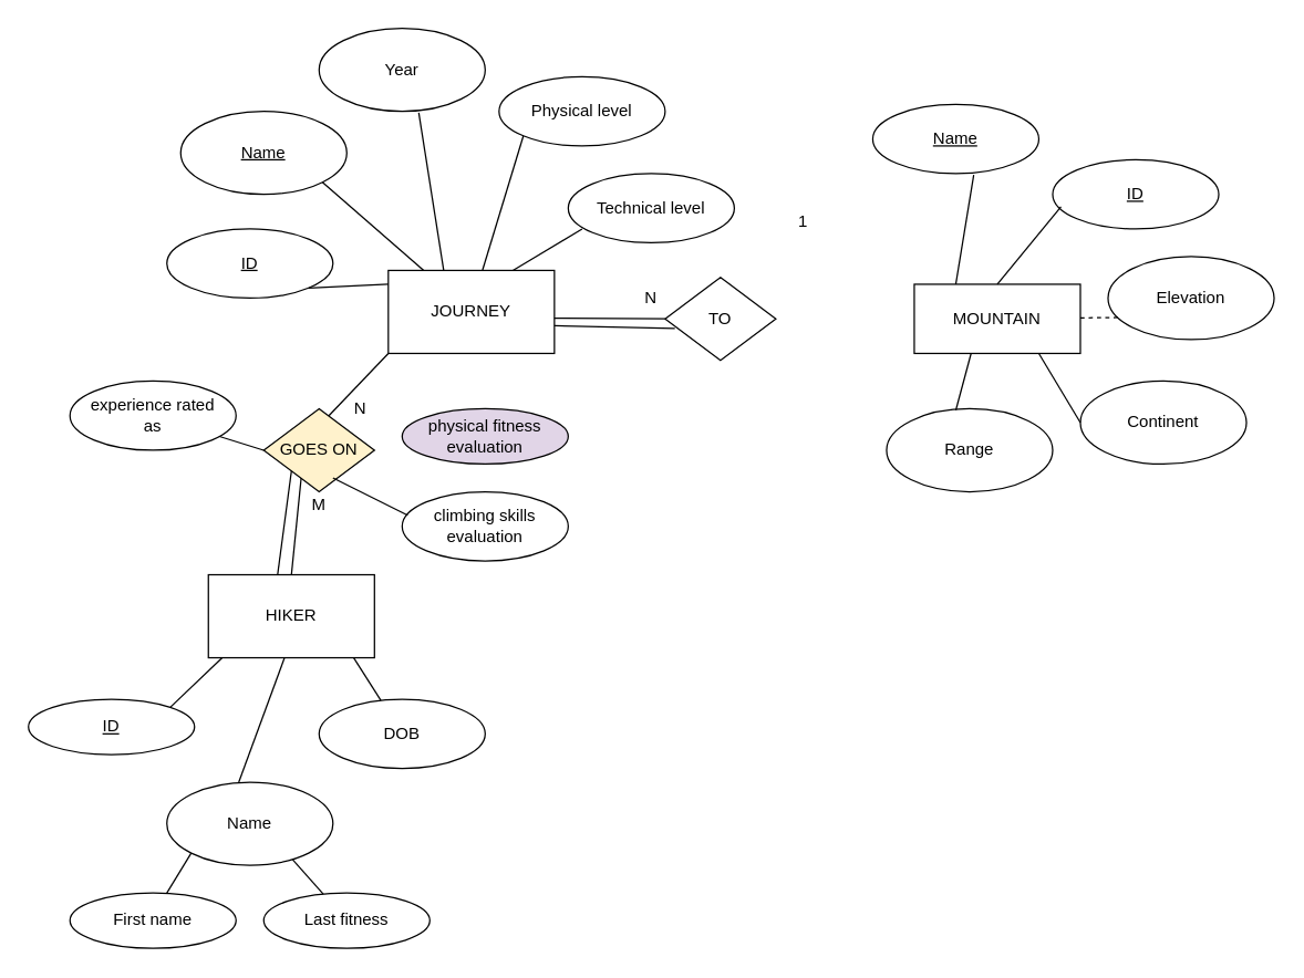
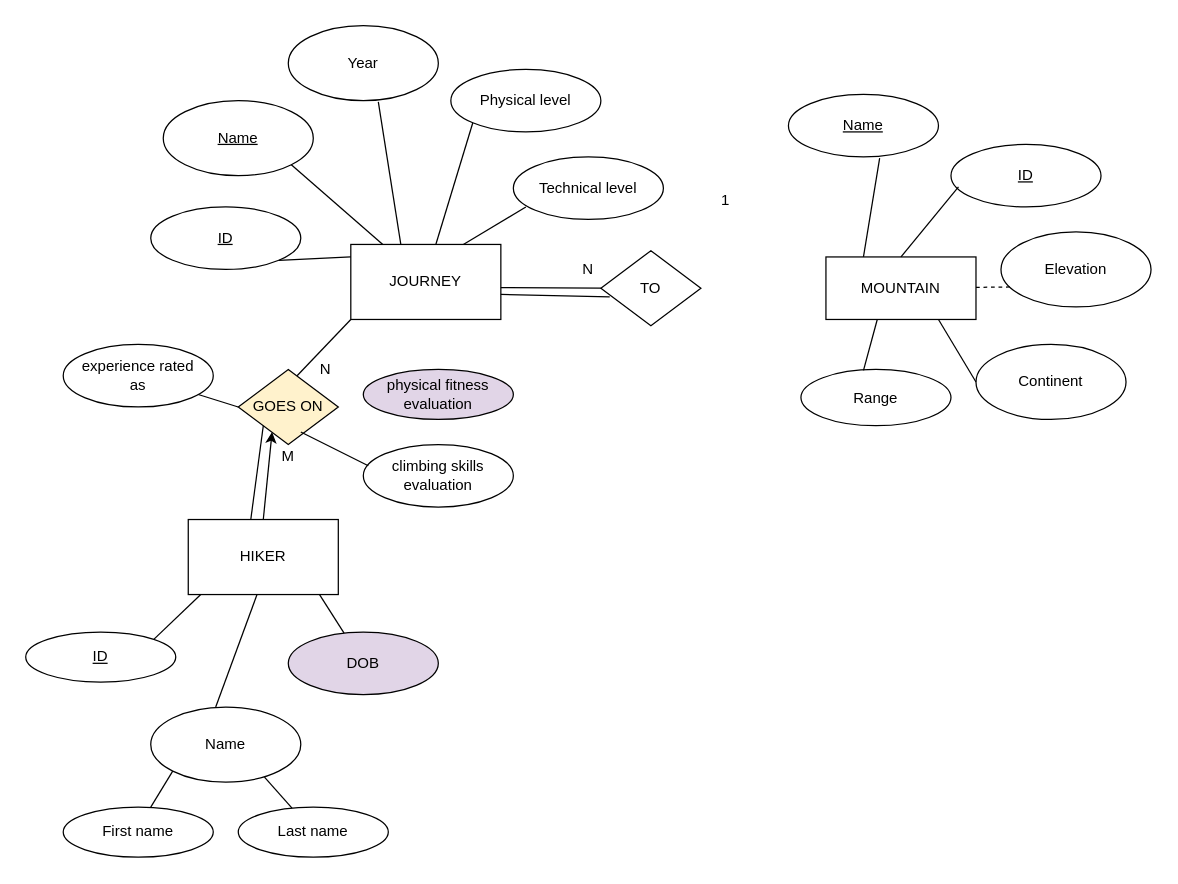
- <mxCell id="5" value="Range" style="ellipse;whiteSpace=wrap;html=1;" vertex="1" parent="1"><mxGeometry x="640" y="295" width="120" height="60" as="geometry" /></mxCell>
+ <mxCell id="5" value="Range" style="ellipse;whiteSpace=wrap;html=1;" vertex="1" parent="1"><mxGeometry x="640" y="295" width="120" height="45" as="geometry" /></mxCell>
- <mxCell id="26" value="" style="endArrow=none;html=1;entryX=0.338;entryY=0.833;entryDx=0;entryDy=0;entryPerimeter=0;exitX=0.5;exitY=0;exitDx=0;exitDy=0;" edge="1" parent="1" source="14" target="25"><mxGeometry width="50" height="50" relative="1" as="geometry"><mxPoint x="205" y="415" as="sourcePoint" /><mxPoint x="255" y="365" as="targetPoint" /></mxGeometry></mxCell>
+ <mxCell id="26" value="" style="endArrow=classic;html=1;entryX=0.338;entryY=0.833;entryDx=0;entryDy=0;entryPerimeter=0;exitX=0.5;exitY=0;exitDx=0;exitDy=0;" edge="1" parent="1" source="14" target="25"><mxGeometry width="50" height="50" relative="1" as="geometry"><mxPoint x="205" y="415" as="sourcePoint" /><mxPoint x="255" y="365" as="targetPoint" /></mxGeometry></mxCell>
- <mxCell id="24" value="DOB" style="ellipse;whiteSpace=wrap;html=1;" vertex="1" parent="1"><mxGeometry x="230" y="505" width="120" height="50" as="geometry" /></mxCell>
+ <mxCell id="24" value="DOB" style="ellipse;whiteSpace=wrap;html=1;fillColor=#e1d5e7;" vertex="1" parent="1"><mxGeometry x="230" y="505" width="120" height="50" as="geometry" /></mxCell>
- <mxCell id="18" value="Last fitness" style="ellipse;whiteSpace=wrap;html=1;" vertex="1" parent="1"><mxGeometry x="190" y="645" width="120" height="40" as="geometry" /></mxCell>
+ <mxCell id="18" value="Last name" style="ellipse;whiteSpace=wrap;html=1;" vertex="1" parent="1"><mxGeometry x="190" y="645" width="120" height="40" as="geometry" /></mxCell>
